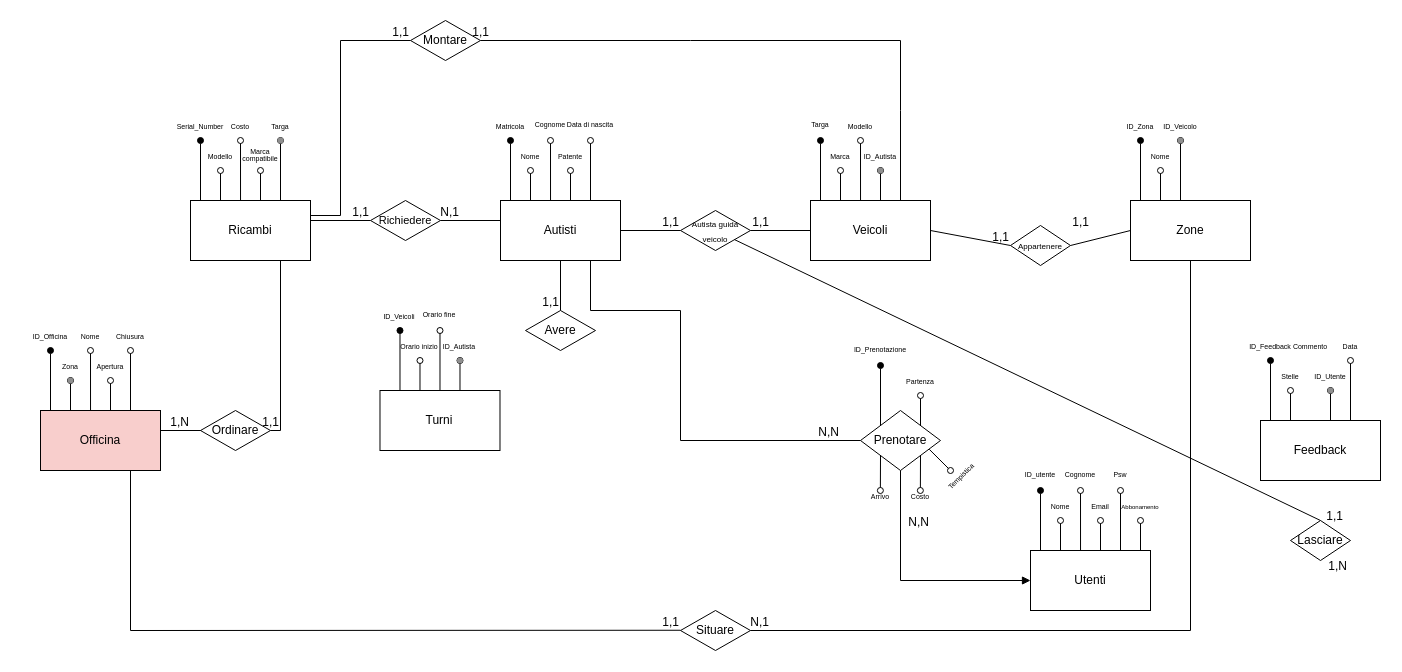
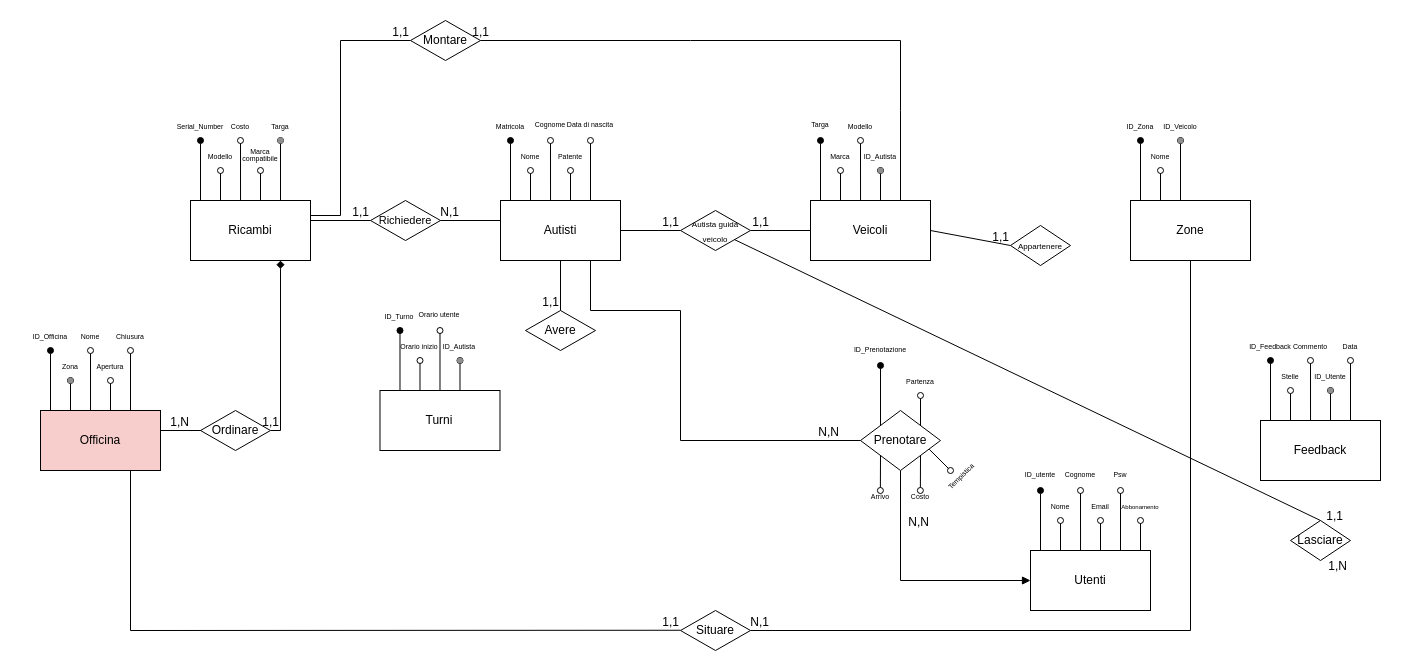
- <mxCell id="45" value="" style="endArrow=none;html=1;rounded=0;exitX=1;exitY=0.5;exitDx=0;exitDy=0;entryX=0;entryY=0.5;entryDx=0;entryDy=0;" parent="1" source="42" target="13" edge="1"><mxGeometry relative="1" as="geometry"><mxPoint x="960" y="310" as="sourcePoint" /><mxPoint x="1120" y="310" as="targetPoint" /></mxGeometry></mxCell>
- <mxCell id="46" value="1,1" style="resizable=0;html=1;whiteSpace=wrap;align=right;verticalAlign=bottom;" parent="45" connectable="0" vertex="1"><mxGeometry x="1" relative="1" as="geometry"><mxPoint x="-40" as="offset" /></mxGeometry></mxCell>
- <mxCell id="86" value="" style="endArrow=none;html=1;rounded=0;exitX=1;exitY=0.5;exitDx=0;exitDy=0;entryX=0.75;entryY=1;entryDx=0;entryDy=0;" parent="1" source="85" target="47" edge="1"><mxGeometry relative="1" as="geometry"><mxPoint x="160" y="340" as="sourcePoint" /><mxPoint x="320" y="340" as="targetPoint" /><Array as="points"><mxPoint x="280" y="430" /></Array></mxGeometry></mxCell>
+ <mxCell id="86" value="" style="endArrow=diamond;html=1;rounded=0;exitX=1;exitY=0.5;exitDx=0;exitDy=0;entryX=0.75;entryY=1;entryDx=0;entryDy=0;" parent="1" source="85" target="47" edge="1"><mxGeometry relative="1" as="geometry"><mxPoint x="160" y="340" as="sourcePoint" /><mxPoint x="320" y="340" as="targetPoint" /><Array as="points"><mxPoint x="280" y="430" /></Array></mxGeometry></mxCell>
- <mxCell id="22" value="&lt;div&gt;&lt;span style=&quot;font-size: 7px;&quot;&gt;ID_Veicoli&lt;/span&gt;&lt;/div&gt;" style="text;html=1;strokeColor=none;fillColor=none;align=center;verticalAlign=middle;whiteSpace=wrap;rounded=0;" parent="1" vertex="1"><mxGeometry x="369.49" y="300" width="60" height="30" as="geometry" /></mxCell>
+ <mxCell id="22" value="&lt;div&gt;&lt;span style=&quot;font-size: 7px;&quot;&gt;ID_Turno&lt;/span&gt;&lt;/div&gt;" style="text;html=1;strokeColor=none;fillColor=none;align=center;verticalAlign=middle;whiteSpace=wrap;rounded=0;" parent="1" vertex="1"><mxGeometry x="369.49" y="300" width="60" height="30" as="geometry" /></mxCell>
- <mxCell id="124" value="&lt;div style=&quot;font-size: 7px;&quot;&gt;Orario fine&lt;/div&gt;" style="text;html=1;strokeColor=none;fillColor=none;align=center;verticalAlign=middle;whiteSpace=wrap;rounded=0;" vertex="1" parent="1"><mxGeometry x="409.49" y="300" width="60" height="30" as="geometry" /></mxCell>
+ <mxCell id="124" value="&lt;div style=&quot;font-size: 7px;&quot;&gt;Orario utente&lt;/div&gt;" style="text;html=1;strokeColor=none;fillColor=none;align=center;verticalAlign=middle;whiteSpace=wrap;rounded=0;" vertex="1" parent="1"><mxGeometry x="409.49" y="300" width="60" height="30" as="geometry" /></mxCell>
+ <mxCell id="30" value="" style="endArrow=oval;html=1;rounded=0;exitX=0.417;exitY=0;exitDx=0;exitDy=0;endFill=0;exitPerimeter=0;" parent="1" source="27" target="31" edge="1"><mxGeometry width="50" height="50" relative="1" as="geometry"><mxPoint x="1310" y="400" as="sourcePoint" /><mxPoint x="1310" y="350" as="targetPoint" /></mxGeometry></mxCell>
